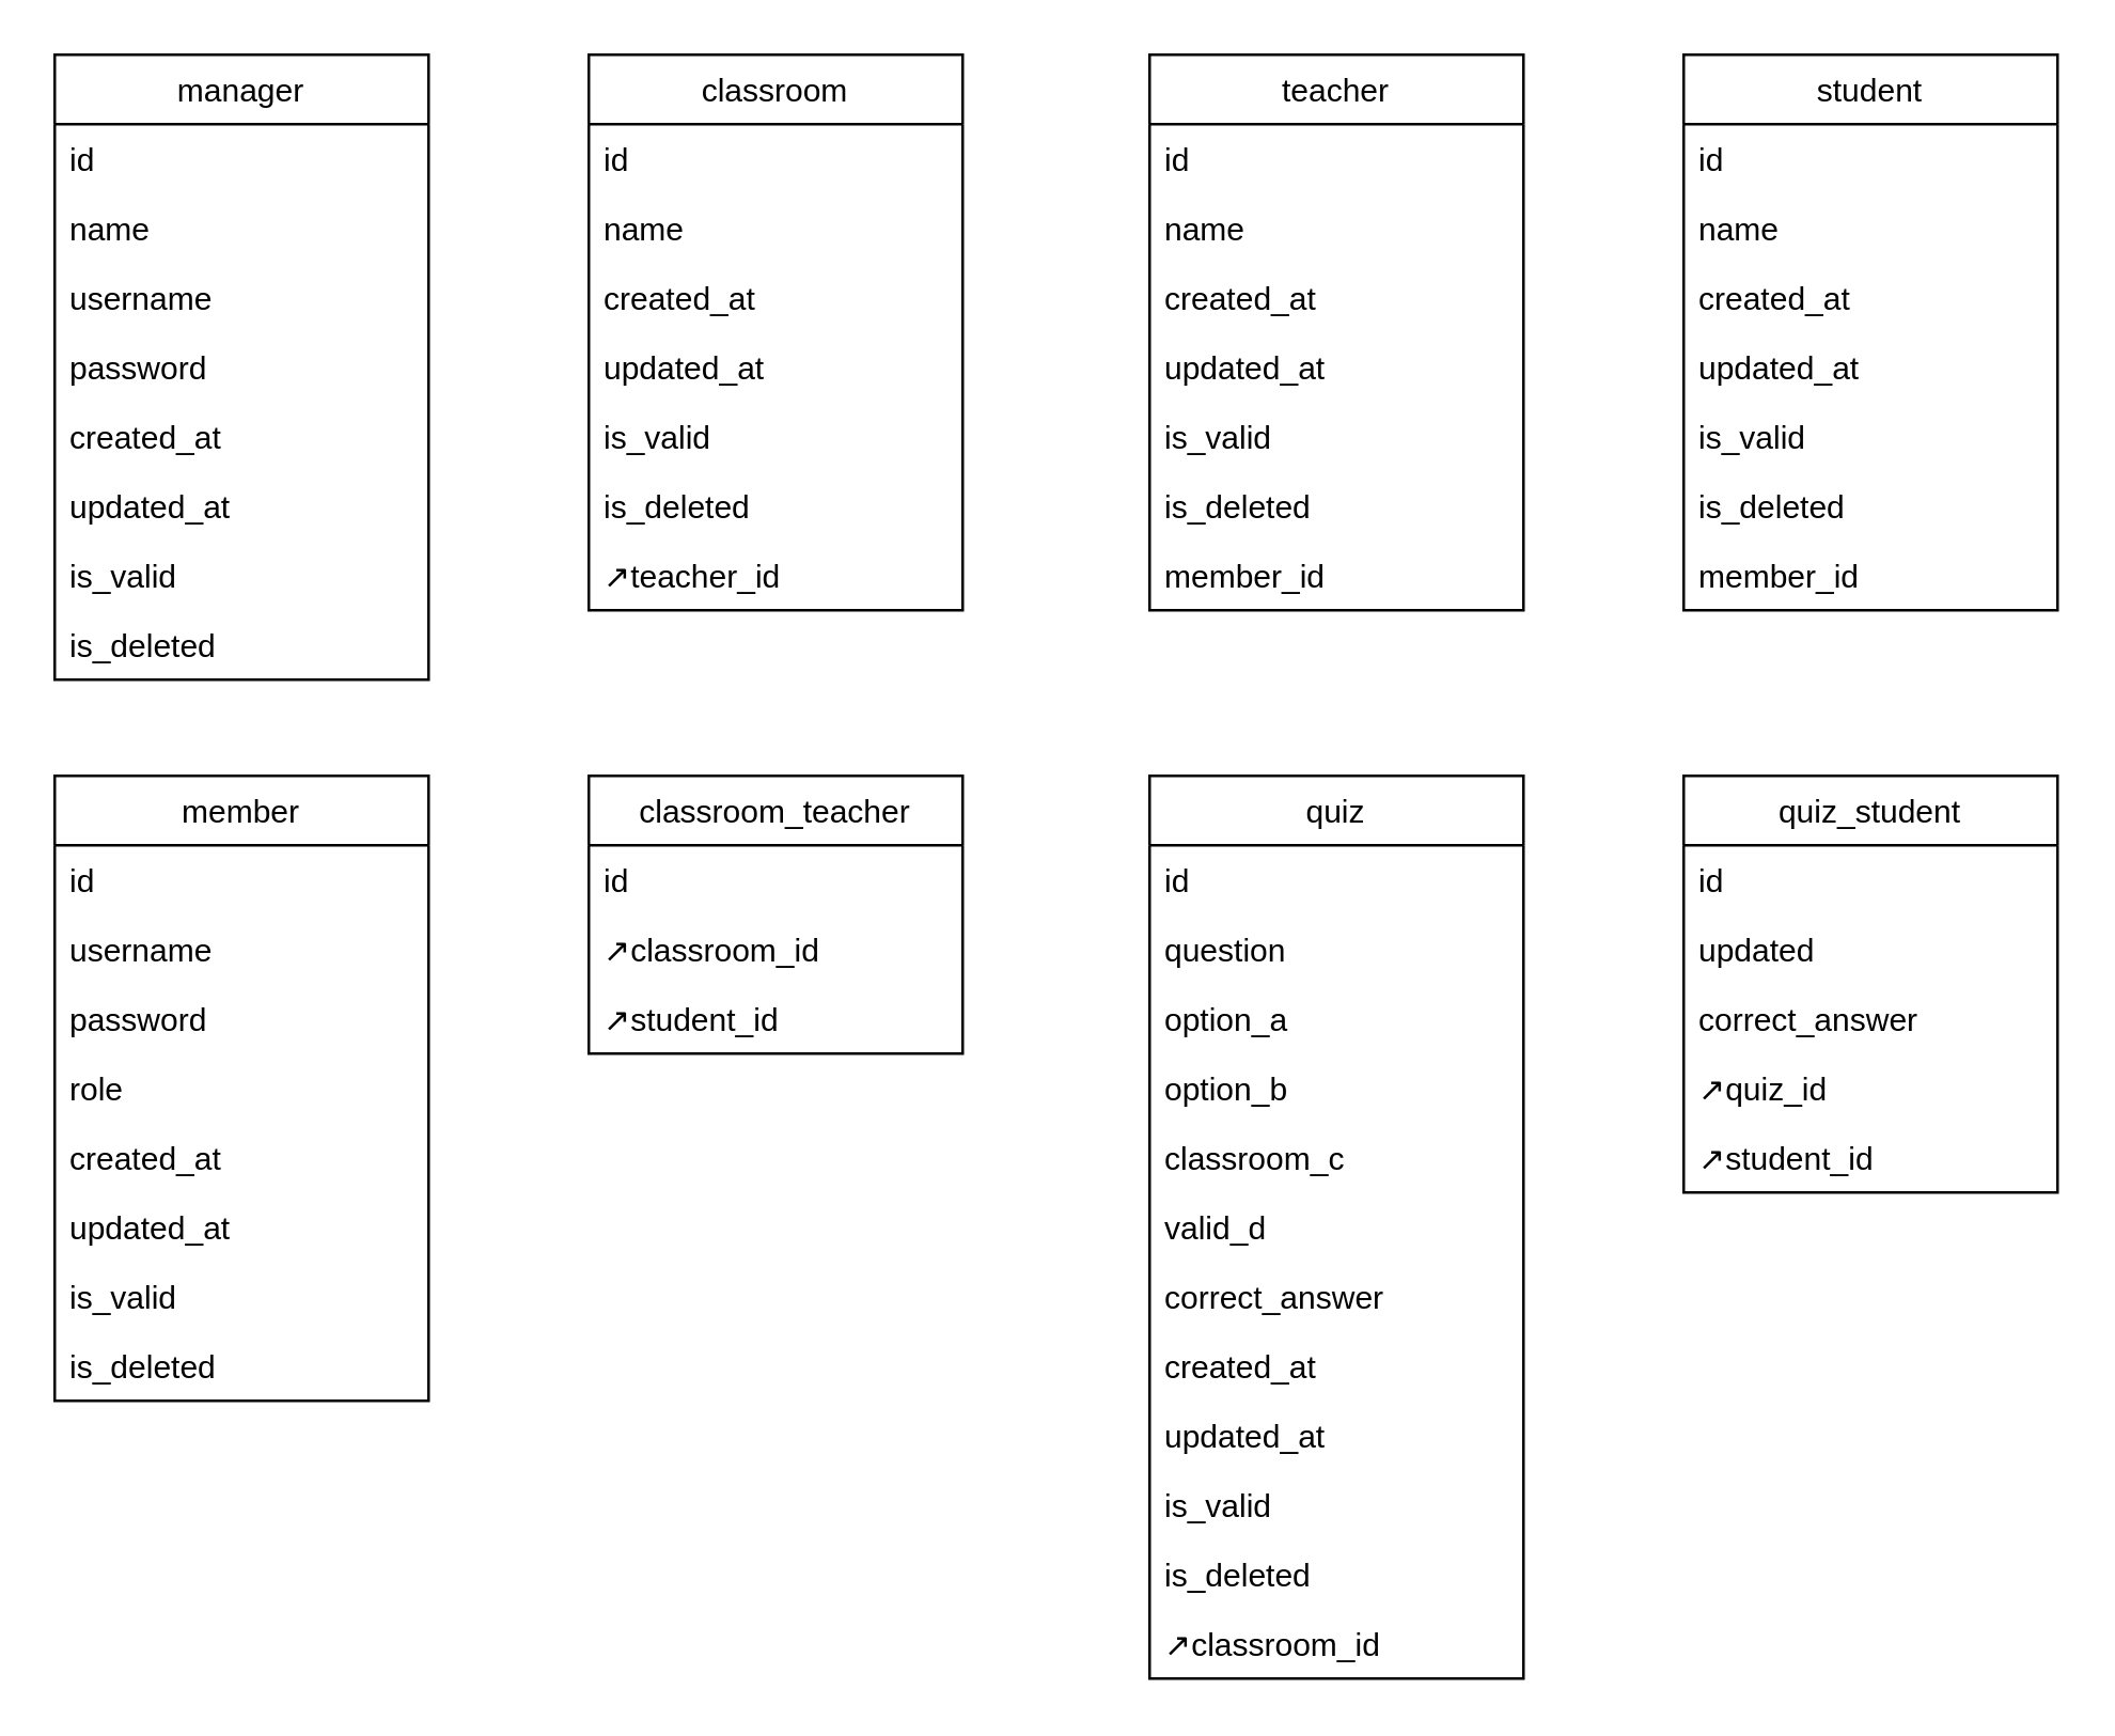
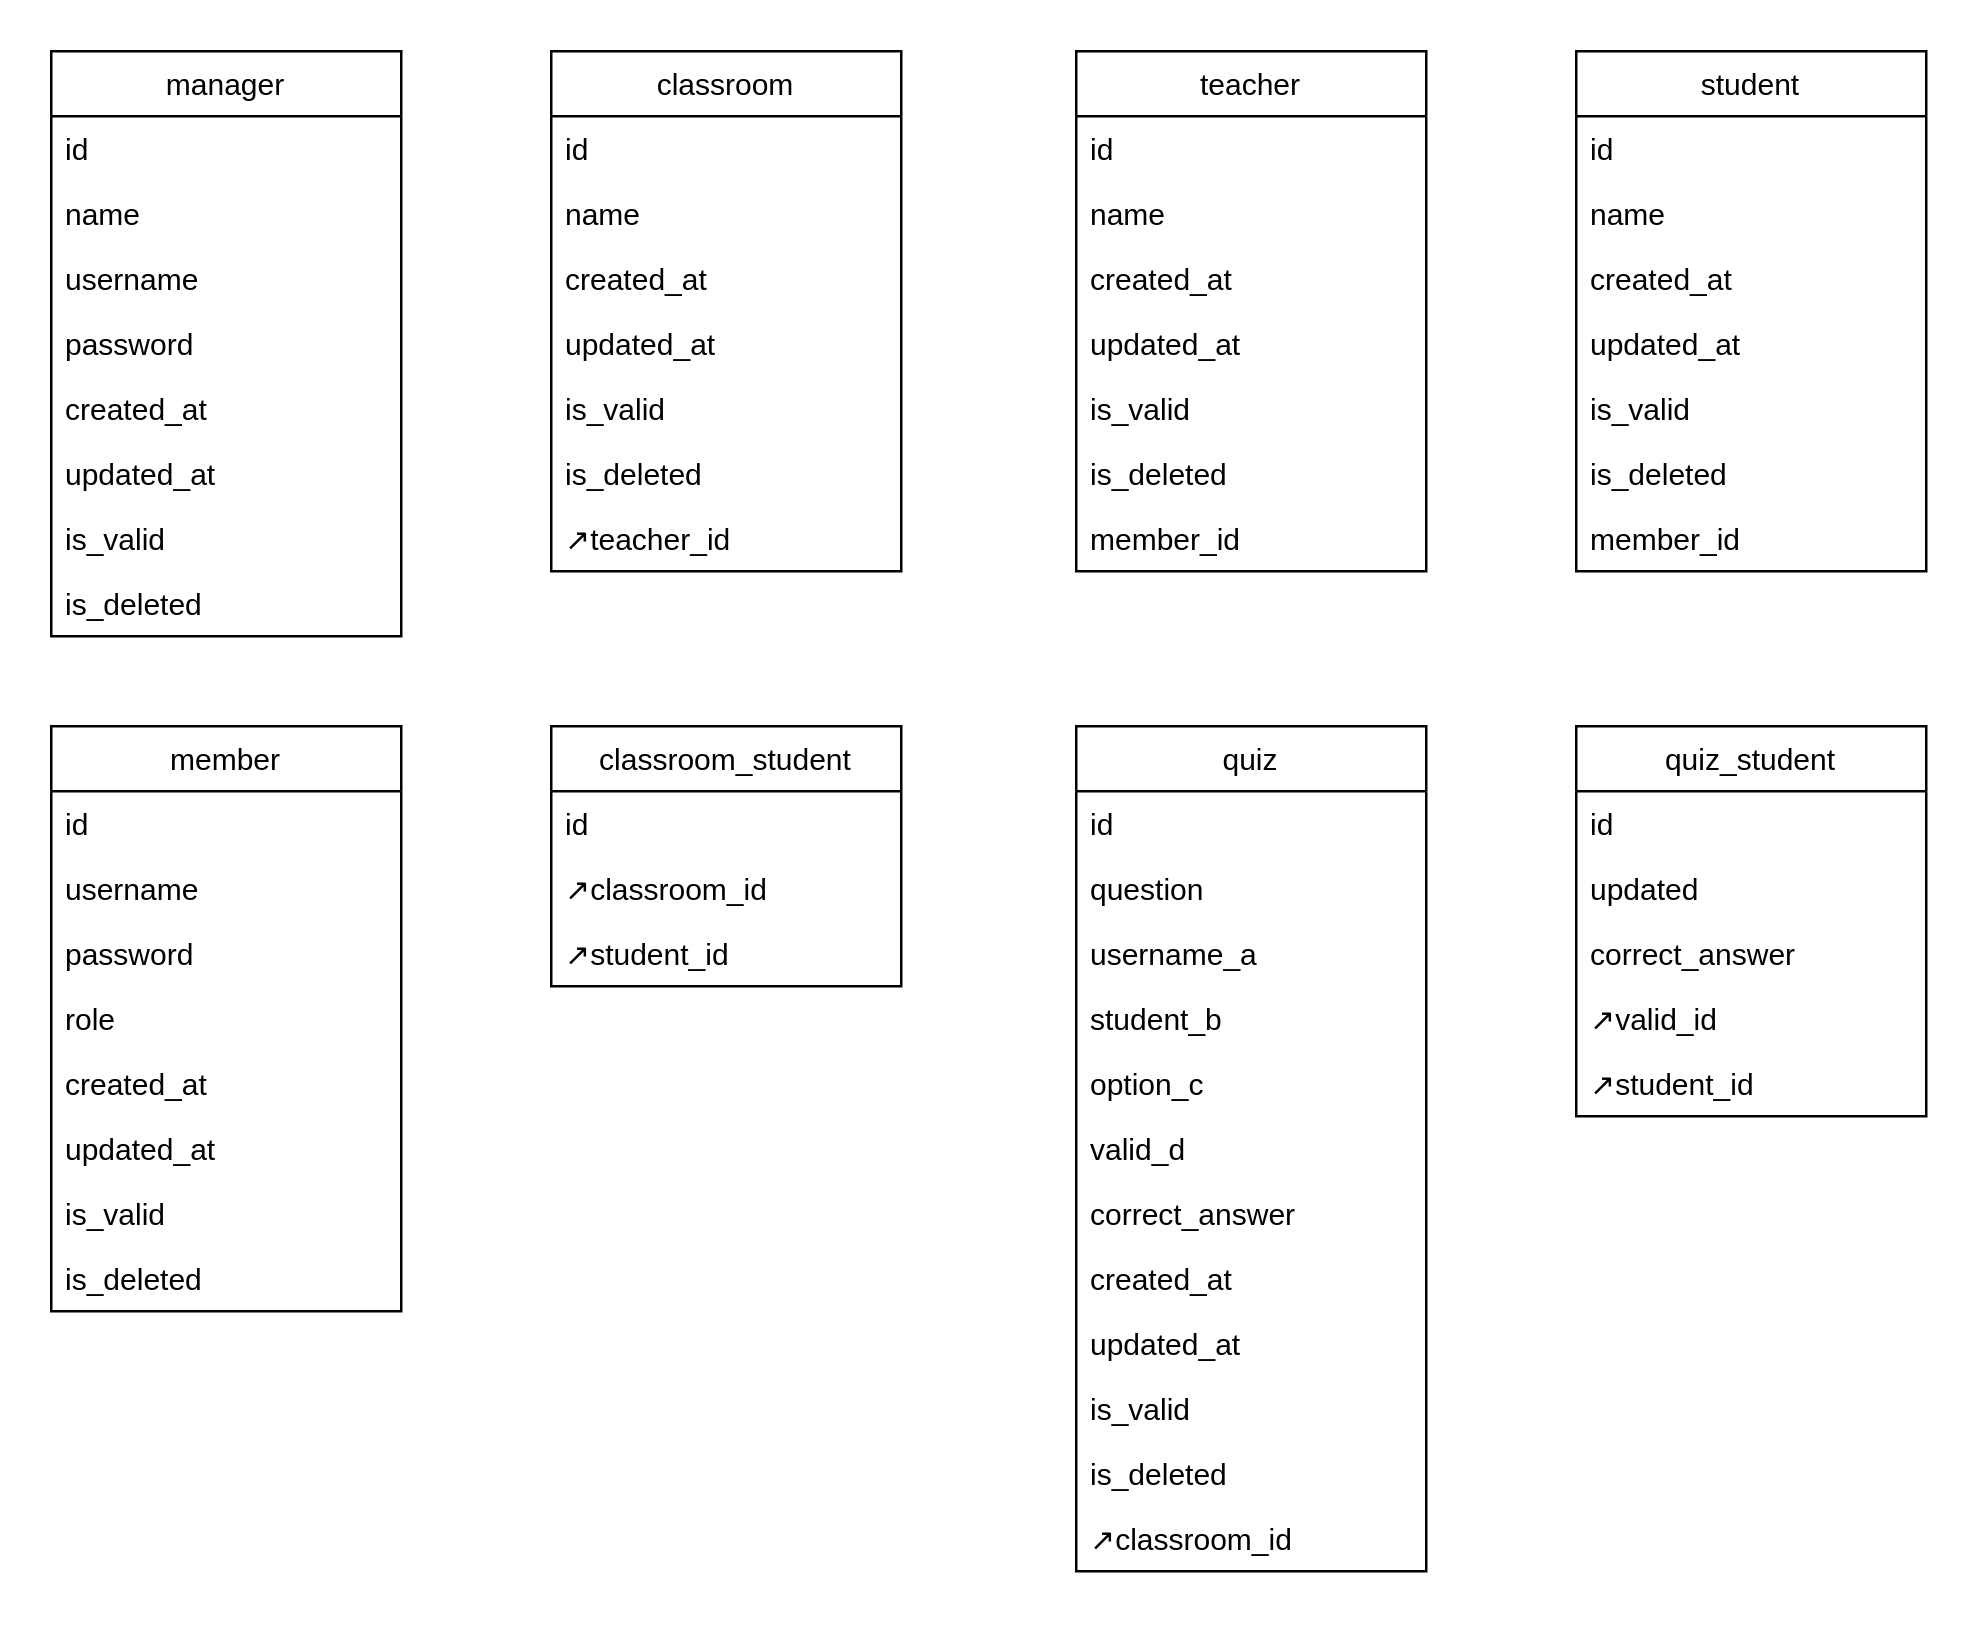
- <mxCell id="44" value="classroom_teacher" style="swimlane;fontStyle=0;childLayout=stackLayout;horizontal=1;startSize=26;horizontalStack=0;resizeParent=1;resizeParentMax=0;resizeLast=0;collapsible=1;marginBottom=0;" vertex="1" parent="1"><mxGeometry x="220" y="290" width="140" height="104" as="geometry" /></mxCell>
+ <mxCell id="44" value="classroom_student" style="swimlane;fontStyle=0;childLayout=stackLayout;horizontal=1;startSize=26;horizontalStack=0;resizeParent=1;resizeParentMax=0;resizeLast=0;collapsible=1;marginBottom=0;" vertex="1" parent="1"><mxGeometry x="220" y="290" width="140" height="104" as="geometry" /></mxCell>
- <mxCell id="51" value="option_a" style="text;strokeColor=none;fillColor=none;align=left;verticalAlign=top;spacingLeft=4;spacingRight=4;overflow=hidden;rotatable=0;points=[[0,0.5],[1,0.5]];portConstraint=eastwest;" vertex="1" parent="48"><mxGeometry y="78" width="140" height="26" as="geometry" /></mxCell>
+ <mxCell id="51" value="username_a" style="text;strokeColor=none;fillColor=none;align=left;verticalAlign=top;spacingLeft=4;spacingRight=4;overflow=hidden;rotatable=0;points=[[0,0.5],[1,0.5]];portConstraint=eastwest;" vertex="1" parent="48"><mxGeometry y="78" width="140" height="26" as="geometry" /></mxCell>
- <mxCell id="52" value="option_b" style="text;strokeColor=none;fillColor=none;align=left;verticalAlign=top;spacingLeft=4;spacingRight=4;overflow=hidden;rotatable=0;points=[[0,0.5],[1,0.5]];portConstraint=eastwest;" vertex="1" parent="48"><mxGeometry y="104" width="140" height="26" as="geometry" /></mxCell>
+ <mxCell id="52" value="student_b" style="text;strokeColor=none;fillColor=none;align=left;verticalAlign=top;spacingLeft=4;spacingRight=4;overflow=hidden;rotatable=0;points=[[0,0.5],[1,0.5]];portConstraint=eastwest;" vertex="1" parent="48"><mxGeometry y="104" width="140" height="26" as="geometry" /></mxCell>
- <mxCell id="65" value="↗quiz_id" style="text;strokeColor=none;fillColor=none;align=left;verticalAlign=top;spacingLeft=4;spacingRight=4;overflow=hidden;rotatable=0;points=[[0,0.5],[1,0.5]];portConstraint=eastwest;" vertex="1" parent="61"><mxGeometry y="104" width="140" height="26" as="geometry" /></mxCell>
+ <mxCell id="65" value="↗valid_id" style="text;strokeColor=none;fillColor=none;align=left;verticalAlign=top;spacingLeft=4;spacingRight=4;overflow=hidden;rotatable=0;points=[[0,0.5],[1,0.5]];portConstraint=eastwest;" vertex="1" parent="61"><mxGeometry y="104" width="140" height="26" as="geometry" /></mxCell>
- <mxCell id="53" value="classroom_c" style="text;strokeColor=none;fillColor=none;align=left;verticalAlign=top;spacingLeft=4;spacingRight=4;overflow=hidden;rotatable=0;points=[[0,0.5],[1,0.5]];portConstraint=eastwest;" vertex="1" parent="48"><mxGeometry y="130" width="140" height="26" as="geometry" /></mxCell>
+ <mxCell id="53" value="option_c" style="text;strokeColor=none;fillColor=none;align=left;verticalAlign=top;spacingLeft=4;spacingRight=4;overflow=hidden;rotatable=0;points=[[0,0.5],[1,0.5]];portConstraint=eastwest;" vertex="1" parent="48"><mxGeometry y="130" width="140" height="26" as="geometry" /></mxCell>
